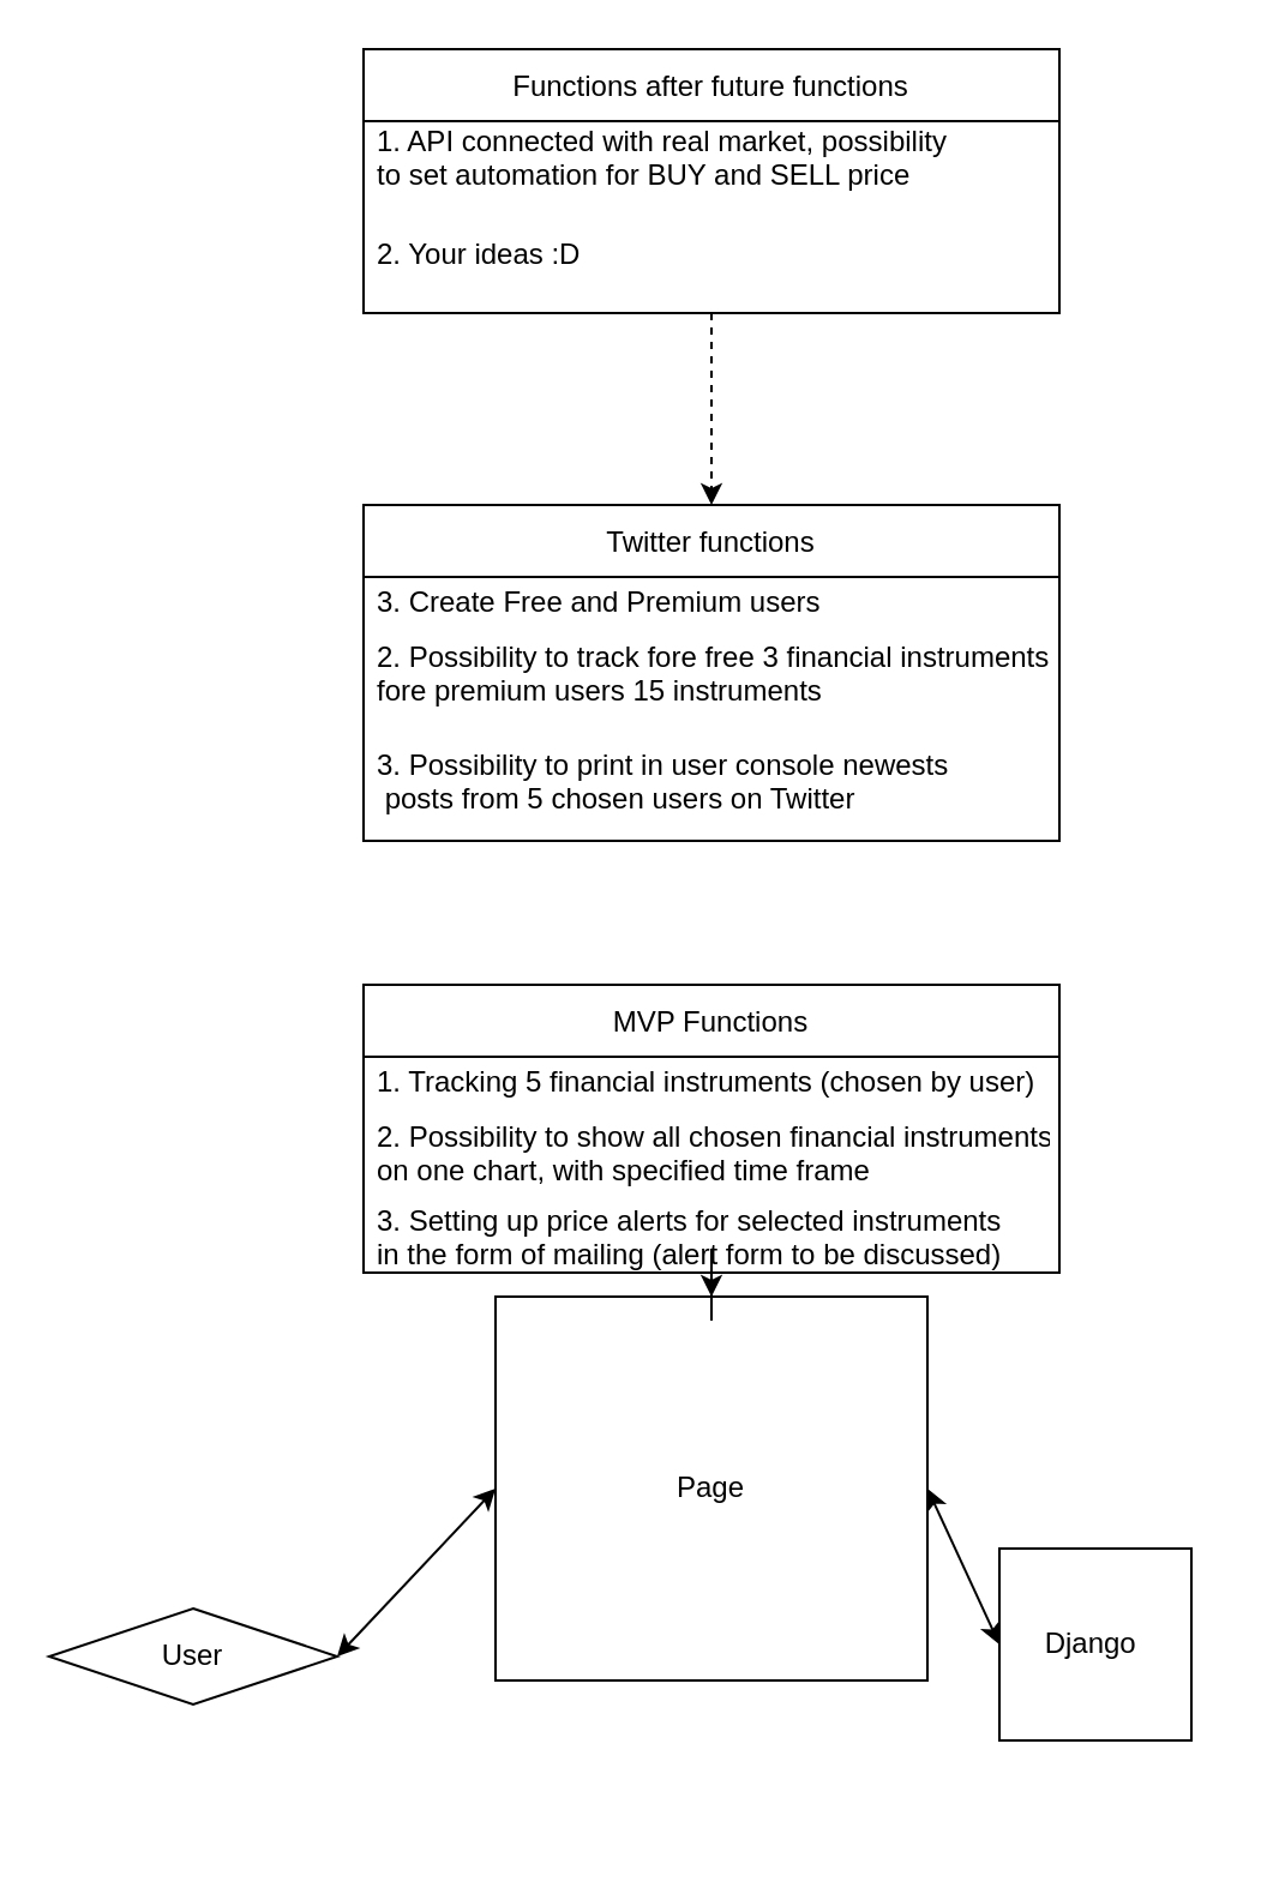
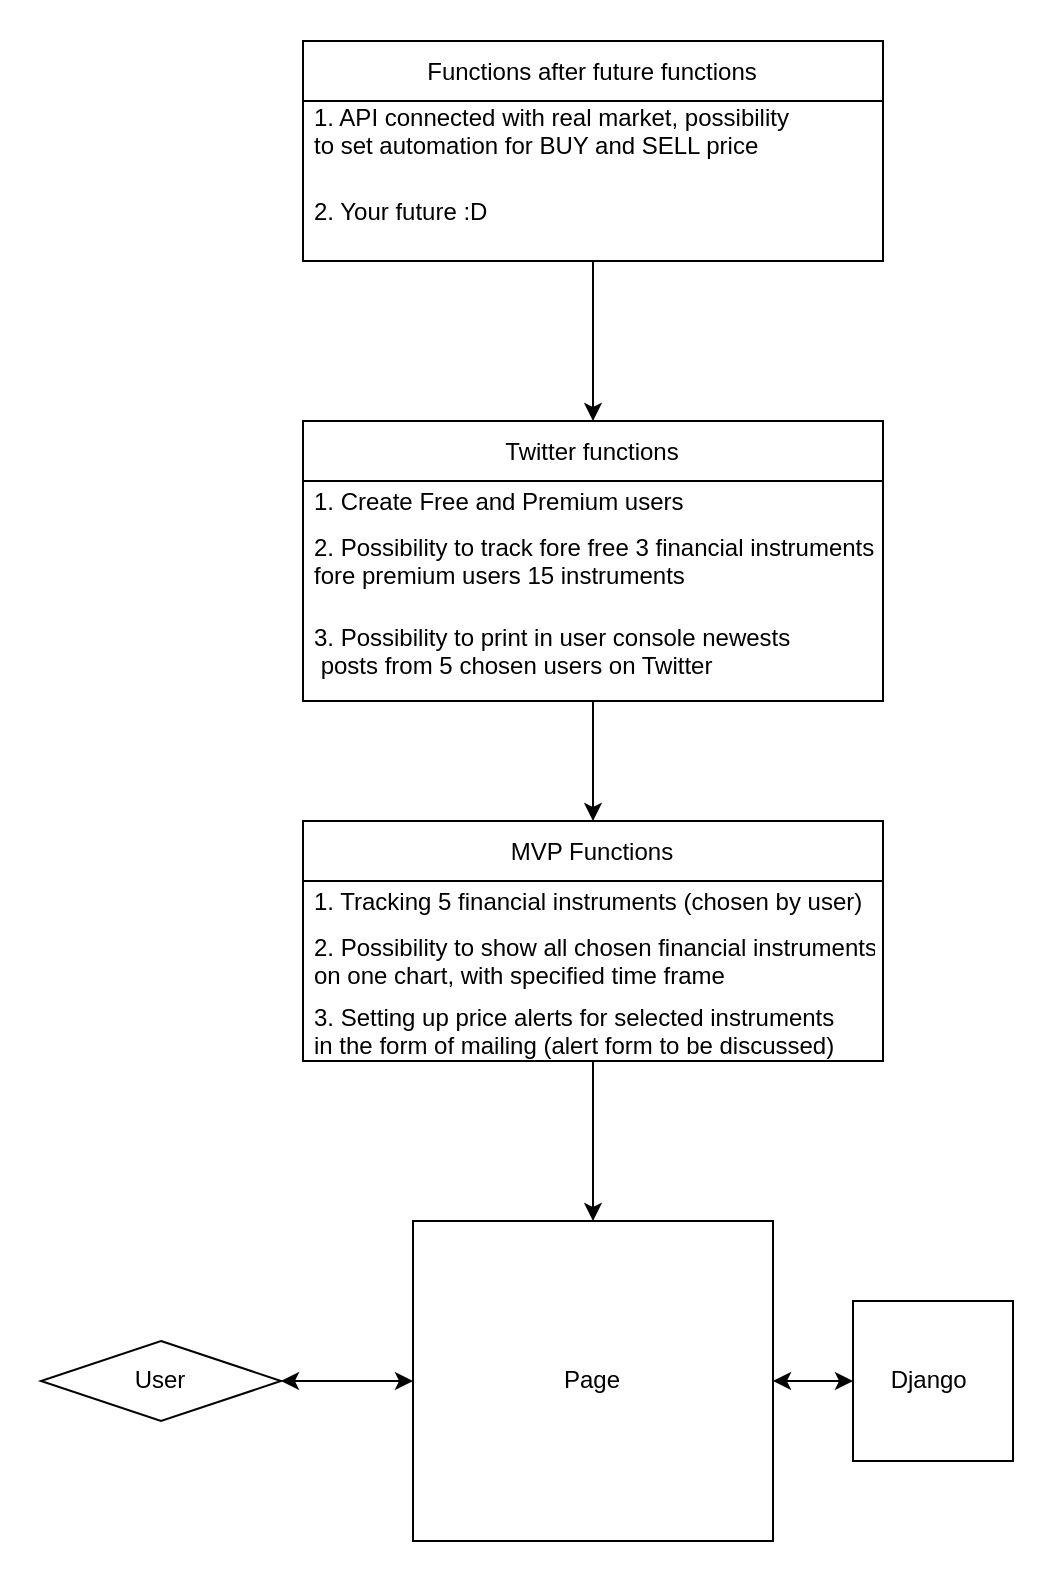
- <mxCell id="20" value="2. Your ideas :D " style="text;strokeColor=none;fillColor=none;align=left;verticalAlign=middle;spacingLeft=4;spacingRight=4;overflow=hidden;points=[[0,0.5],[1,0.5]];portConstraint=eastwest;rotatable=0;" vertex="1" parent="18"><mxGeometry y="60" width="290" height="50" as="geometry" /></mxCell>
+ <mxCell id="20" value="2. Your future :D " style="text;strokeColor=none;fillColor=none;align=left;verticalAlign=middle;spacingLeft=4;spacingRight=4;overflow=hidden;points=[[0,0.5],[1,0.5]];portConstraint=eastwest;rotatable=0;" vertex="1" parent="18"><mxGeometry y="60" width="290" height="50" as="geometry" /></mxCell>
- <mxCell id="17" style="edgeStyle=orthogonalEdgeStyle;rounded=0;orthogonalLoop=1;jettySize=auto;html=1;entryX=0.5;entryY=0;entryDx=0;entryDy=0;dashed=1;" edge="1" parent="1" source="18" target="13"><mxGeometry relative="1" as="geometry" /></mxCell>
+ <mxCell id="17" style="edgeStyle=orthogonalEdgeStyle;rounded=0;orthogonalLoop=1;jettySize=auto;html=1;entryX=0.5;entryY=0;entryDx=0;entryDy=0;" edge="1" parent="1" source="18" target="13"><mxGeometry relative="1" as="geometry" /></mxCell>
- <mxCell id="14" value="3. Create Free and Premium users" style="text;strokeColor=none;fillColor=none;align=left;verticalAlign=middle;spacingLeft=4;spacingRight=4;overflow=hidden;points=[[0,0.5],[1,0.5]];portConstraint=eastwest;rotatable=0;" vertex="1" parent="13"><mxGeometry y="30" width="290" height="20" as="geometry" /></mxCell>
+ <mxCell id="14" value="1. Create Free and Premium users" style="text;strokeColor=none;fillColor=none;align=left;verticalAlign=middle;spacingLeft=4;spacingRight=4;overflow=hidden;points=[[0,0.5],[1,0.5]];portConstraint=eastwest;rotatable=0;" vertex="1" parent="13"><mxGeometry y="30" width="290" height="20" as="geometry" /></mxCell>
+ <mxCell id="12" style="edgeStyle=orthogonalEdgeStyle;rounded=0;orthogonalLoop=1;jettySize=auto;html=1;entryX=0.5;entryY=0;entryDx=0;entryDy=0;" edge="1" parent="1" source="13" target="8"><mxGeometry relative="1" as="geometry" /></mxCell>
- <mxCell id="3" value="Page" style="rounded=0;whiteSpace=wrap;html=1;" vertex="1" parent="1"><mxGeometry x="206" y="540" width="180" height="160" as="geometry" /></mxCell>
+ <mxCell id="3" value="Page" style="rounded=0;whiteSpace=wrap;html=1;" vertex="1" parent="1"><mxGeometry x="206" y="610" width="180" height="160" as="geometry" /></mxCell>
- <mxCell id="5" value="Django&amp;nbsp;" style="whiteSpace=wrap;html=1;aspect=fixed;" vertex="1" parent="1"><mxGeometry x="416" y="645" width="80" height="80" as="geometry" /></mxCell>
+ <mxCell id="5" value="Django&amp;nbsp;" style="whiteSpace=wrap;html=1;aspect=fixed;" vertex="1" parent="1"><mxGeometry x="426" y="650" width="80" height="80" as="geometry" /></mxCell>
